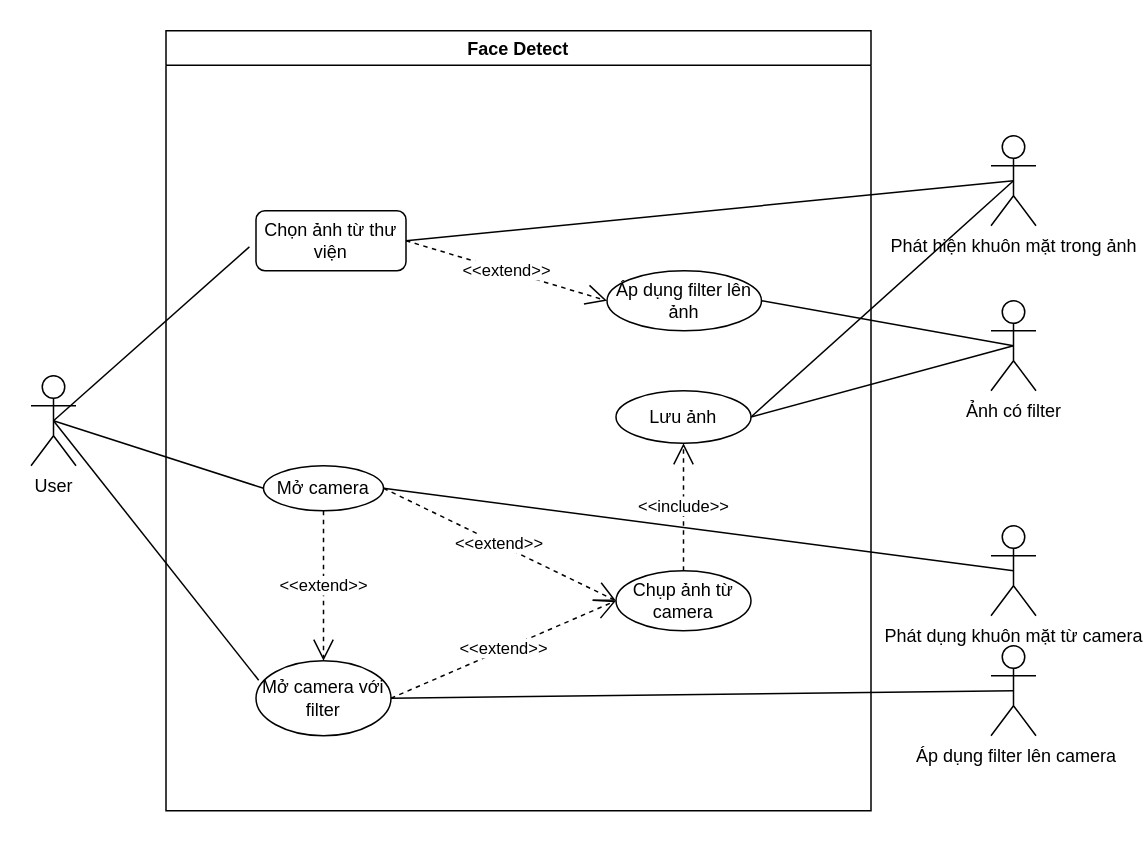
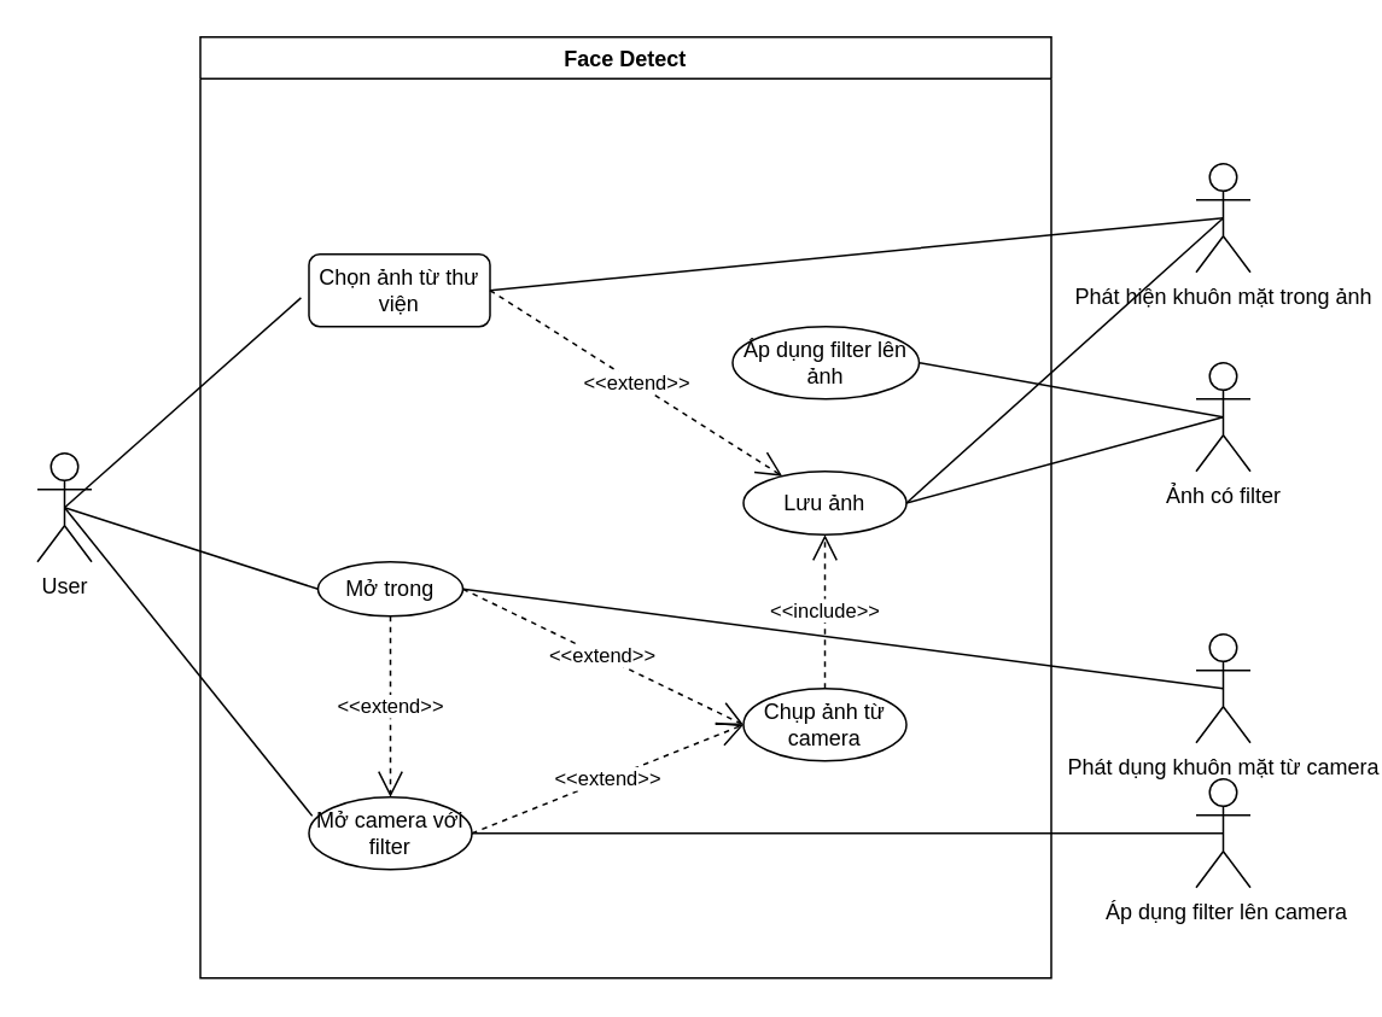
- <mxCell id="9" value="&amp;lt;&amp;lt;extend&amp;gt;&amp;gt;" style="endArrow=open;endSize=12;dashed=1;html=1;rounded=0;exitX=1;exitY=0.5;exitDx=0;exitDy=0;entryX=0;entryY=0.5;entryDx=0;entryDy=0;" edge="1" parent="3" source="4" target="7"><mxGeometry width="160" relative="1" as="geometry"><mxPoint x="174" y="139.5" as="sourcePoint" /><mxPoint x="334" y="139.5" as="targetPoint" /></mxGeometry></mxCell>
+ <mxCell id="9" value="&amp;lt;&amp;lt;extend&amp;gt;&amp;gt;" style="endArrow=open;endSize=12;dashed=1;html=1;rounded=0;exitX=1;exitY=0.5;exitDx=0;exitDy=0;" edge="1" parent="3" source="4" target="13"><mxGeometry width="160" relative="1" as="geometry"><mxPoint x="174" y="139.5" as="sourcePoint" /><mxPoint x="334" y="139.5" as="targetPoint" /></mxGeometry></mxCell>
- <mxCell id="5" value="Mở camera" style="ellipse;whiteSpace=wrap;html=1;align=center;" parent="3" vertex="1"><mxGeometry x="65" y="290" width="80" height="30" as="geometry" /></mxCell>
+ <mxCell id="5" value="Mở trong" style="ellipse;whiteSpace=wrap;html=1;align=center;" parent="3" vertex="1"><mxGeometry x="65" y="290" width="80" height="30" as="geometry" /></mxCell>
- <mxCell id="6" value="Mở camera với filter" style="ellipse;whiteSpace=wrap;html=1;" vertex="1" parent="3"><mxGeometry x="60" y="420" width="90" height="50" as="geometry" /></mxCell>
+ <mxCell id="6" value="Mở camera với filter" style="ellipse;whiteSpace=wrap;html=1;" vertex="1" parent="3"><mxGeometry x="60" y="420" width="90" height="40" as="geometry" /></mxCell>
